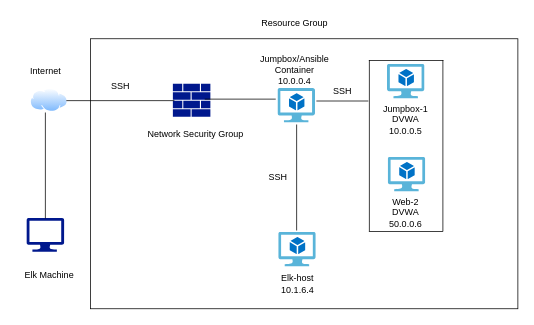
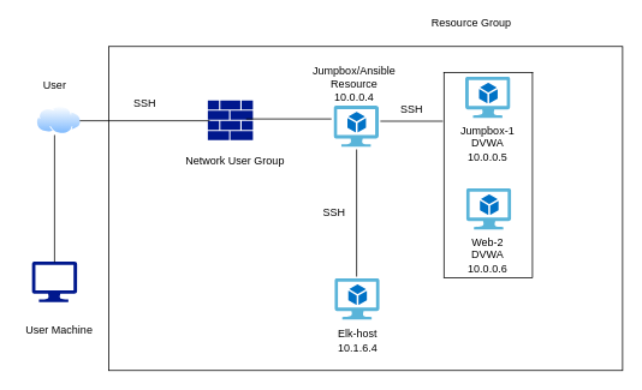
- <mxCell id="27" value="Resource Group" style="text;html=1;resizable=0;autosize=1;align=center;verticalAlign=middle;points=[];fillColor=none;strokeColor=none;rounded=0;" vertex="1" parent="1"><mxGeometry x="342" y="20" width="100" height="20" as="geometry" /></mxCell>
+ <mxCell id="27" value="Resource Group" style="text;html=1;resizable=0;autosize=1;align=center;verticalAlign=middle;points=[];fillColor=none;strokeColor=none;rounded=0;" vertex="1" parent="1"><mxGeometry x="472" y="15" width="100" height="20" as="geometry" /></mxCell>
- <mxCell id="13" value="Jumpbox/Ansible&lt;br&gt;Container&lt;br&gt;10.0.0.4" style="text;html=1;resizable=0;autosize=1;align=center;verticalAlign=middle;points=[];fillColor=none;strokeColor=none;rounded=0;" vertex="1" parent="1"><mxGeometry x="337" y="68" width="110" height="50" as="geometry" /></mxCell>
+ <mxCell id="13" value="Jumpbox/Ansible&lt;br&gt;Resource&lt;br&gt;10.0.0.4" style="text;html=1;resizable=0;autosize=1;align=center;verticalAlign=middle;points=[];fillColor=none;strokeColor=none;rounded=0;" vertex="1" parent="1"><mxGeometry x="337" y="68" width="110" height="50" as="geometry" /></mxCell>
- <mxCell id="10" value="Internet" style="text;html=1;resizable=0;autosize=1;align=center;verticalAlign=middle;points=[];fillColor=none;strokeColor=none;rounded=0;" vertex="1" parent="1"><mxGeometry x="30" y="85" width="60" height="20" as="geometry" /></mxCell>
+ <mxCell id="10" value="User" style="text;html=1;resizable=0;autosize=1;align=center;verticalAlign=middle;points=[];fillColor=none;strokeColor=none;rounded=0;" vertex="1" parent="1"><mxGeometry x="30" y="85" width="60" height="20" as="geometry" /></mxCell>
- <mxCell id="12" value="Network Security Group" style="text;html=1;resizable=0;autosize=1;align=center;verticalAlign=middle;points=[];fillColor=none;strokeColor=none;rounded=0;" vertex="1" parent="1"><mxGeometry x="190" y="168.75" width="140" height="20" as="geometry" /></mxCell>
+ <mxCell id="12" value="Network User Group" style="text;html=1;resizable=0;autosize=1;align=center;verticalAlign=middle;points=[];fillColor=none;strokeColor=none;rounded=0;" vertex="1" parent="1"><mxGeometry x="190" y="168.75" width="140" height="20" as="geometry" /></mxCell>
- <mxCell id="15" value="Web-2&lt;br&gt;DVWA&lt;br&gt;50.0.0.6" style="text;html=1;resizable=0;autosize=1;align=center;verticalAlign=middle;points=[];fillColor=none;strokeColor=none;rounded=0;" vertex="1" parent="1"><mxGeometry x="510" y="258" width="60" height="50" as="geometry" /></mxCell>
+ <mxCell id="15" value="Web-2&lt;br&gt;DVWA&lt;br&gt;10.0.0.6" style="text;html=1;resizable=0;autosize=1;align=center;verticalAlign=middle;points=[];fillColor=none;strokeColor=none;rounded=0;" vertex="1" parent="1"><mxGeometry x="510" y="258" width="60" height="50" as="geometry" /></mxCell>
- <mxCell id="11" value="Elk Machine" style="text;html=1;resizable=0;autosize=1;align=center;verticalAlign=middle;points=[];fillColor=none;strokeColor=none;rounded=0;" vertex="1" parent="1"><mxGeometry x="20" y="356" width="90" height="20" as="geometry" /></mxCell>
+ <mxCell id="11" value="User Machine" style="text;html=1;resizable=0;autosize=1;align=center;verticalAlign=middle;points=[];fillColor=none;strokeColor=none;rounded=0;" vertex="1" parent="1"><mxGeometry x="20" y="356" width="90" height="20" as="geometry" /></mxCell>
